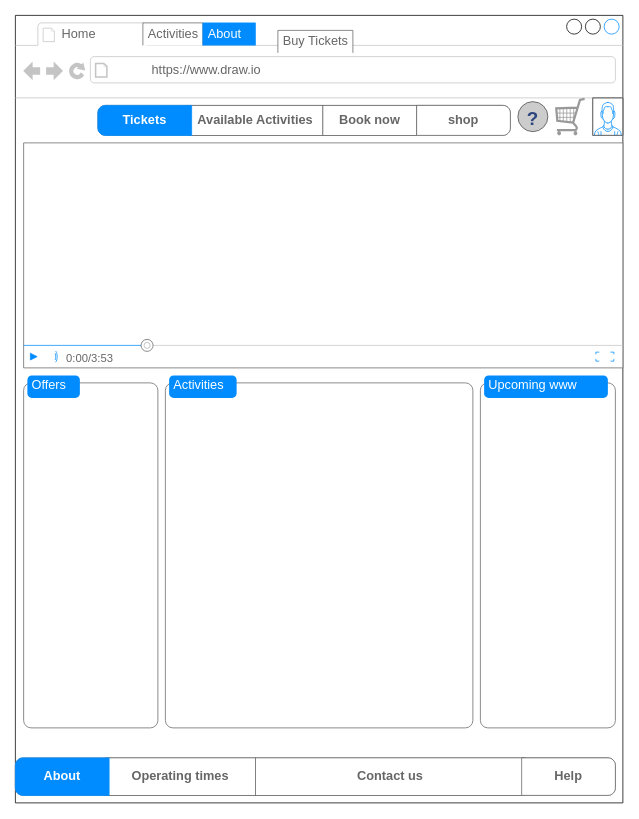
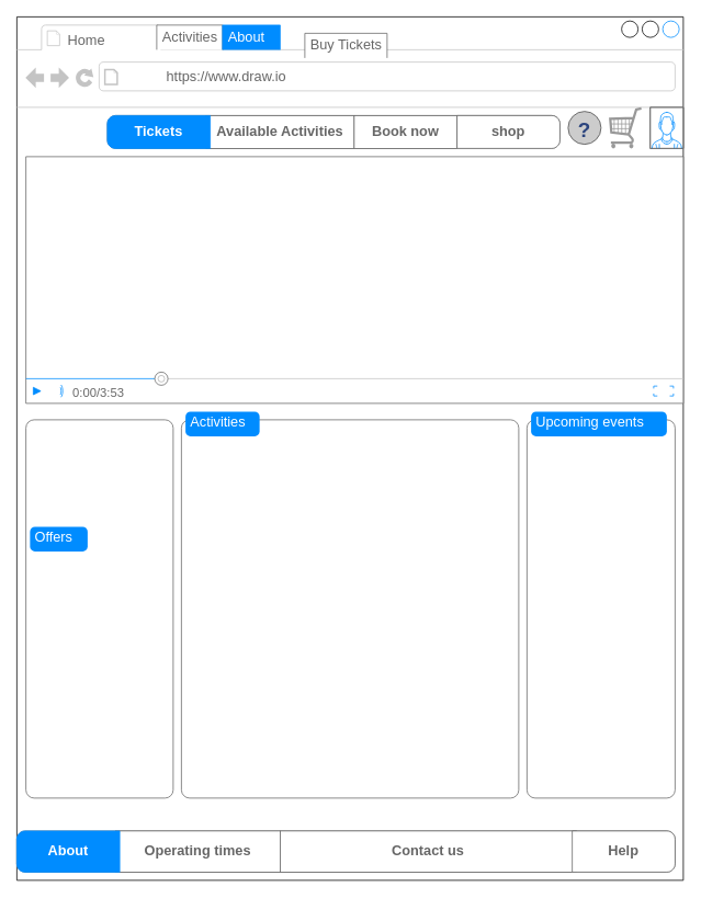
- <mxCell id="3" value="Home" style="strokeWidth=1;shadow=0;dashed=0;align=center;html=1;shape=mxgraph.mockup.containers.anchor;fontSize=17;fontColor=#666666;align=left;whiteSpace=wrap;" vertex="1" parent="2"><mxGeometry x="60" y="12" width="110" height="26" as="geometry" /></mxCell>
+ <mxCell id="3" value="Home" style="strokeWidth=1;shadow=0;dashed=0;align=center;html=1;shape=mxgraph.mockup.containers.anchor;fontSize=17;fontColor=#666666;align=left;whiteSpace=wrap;" vertex="1" parent="2"><mxGeometry x="60" y="12" width="90" height="35" as="geometry" /></mxCell>
- <mxCell id="20" value="Upcoming www" style="shape=rect;strokeColor=none;fillColor=#008cff;strokeWidth=1;dashed=0;rounded=1;arcSize=20;fontColor=#ffffff;fontSize=17;spacing=2;spacingTop=-2;align=left;autosize=1;spacingLeft=4;resizeWidth=0;resizeHeight=0;perimeter=none;html=1;whiteSpace=wrap;" vertex="1" parent="19"><mxGeometry x="5" width="165" height="30" as="geometry" /></mxCell>
+ <mxCell id="20" value="Upcoming events" style="shape=rect;strokeColor=none;fillColor=#008cff;strokeWidth=1;dashed=0;rounded=1;arcSize=20;fontColor=#ffffff;fontSize=17;spacing=2;spacingTop=-2;align=left;autosize=1;spacingLeft=4;resizeWidth=0;resizeHeight=0;perimeter=none;html=1;whiteSpace=wrap;" vertex="1" parent="19"><mxGeometry x="5" width="165" height="30" as="geometry" /></mxCell>
- <mxCell id="18" value="Offers" style="shape=rect;strokeColor=none;fillColor=#008cff;strokeWidth=1;dashed=0;rounded=1;arcSize=20;fontColor=#ffffff;fontSize=17;spacing=2;spacingTop=-2;align=left;autosize=1;spacingLeft=4;resizeWidth=0;resizeHeight=0;perimeter=none;html=1;whiteSpace=wrap;" vertex="1" parent="17"><mxGeometry x="5" width="70" height="30" as="geometry" /></mxCell>
+ <mxCell id="18" value="Offers" style="shape=rect;strokeColor=none;fillColor=#008cff;strokeWidth=1;dashed=0;rounded=1;arcSize=20;fontColor=#ffffff;fontSize=17;spacing=2;spacingTop=-2;align=left;autosize=1;spacingLeft=4;resizeWidth=0;resizeHeight=0;perimeter=none;html=1;whiteSpace=wrap;" vertex="1" parent="17"><mxGeometry x="5" y="140" width="70" height="30" as="geometry" /></mxCell>
